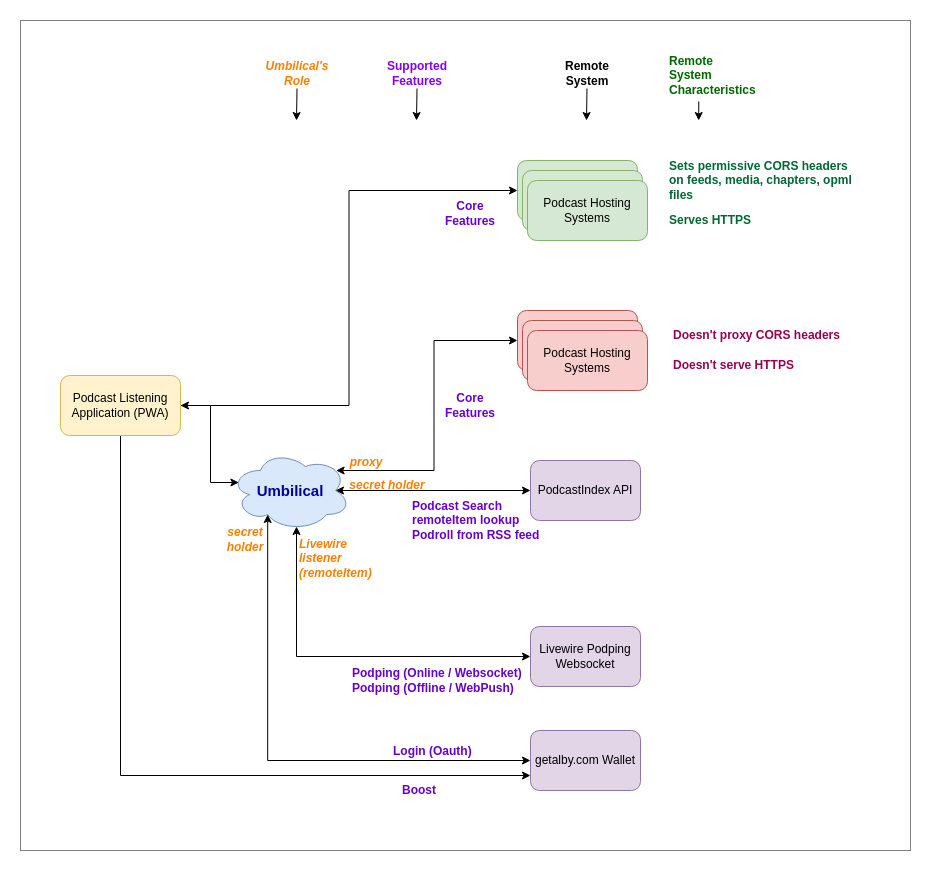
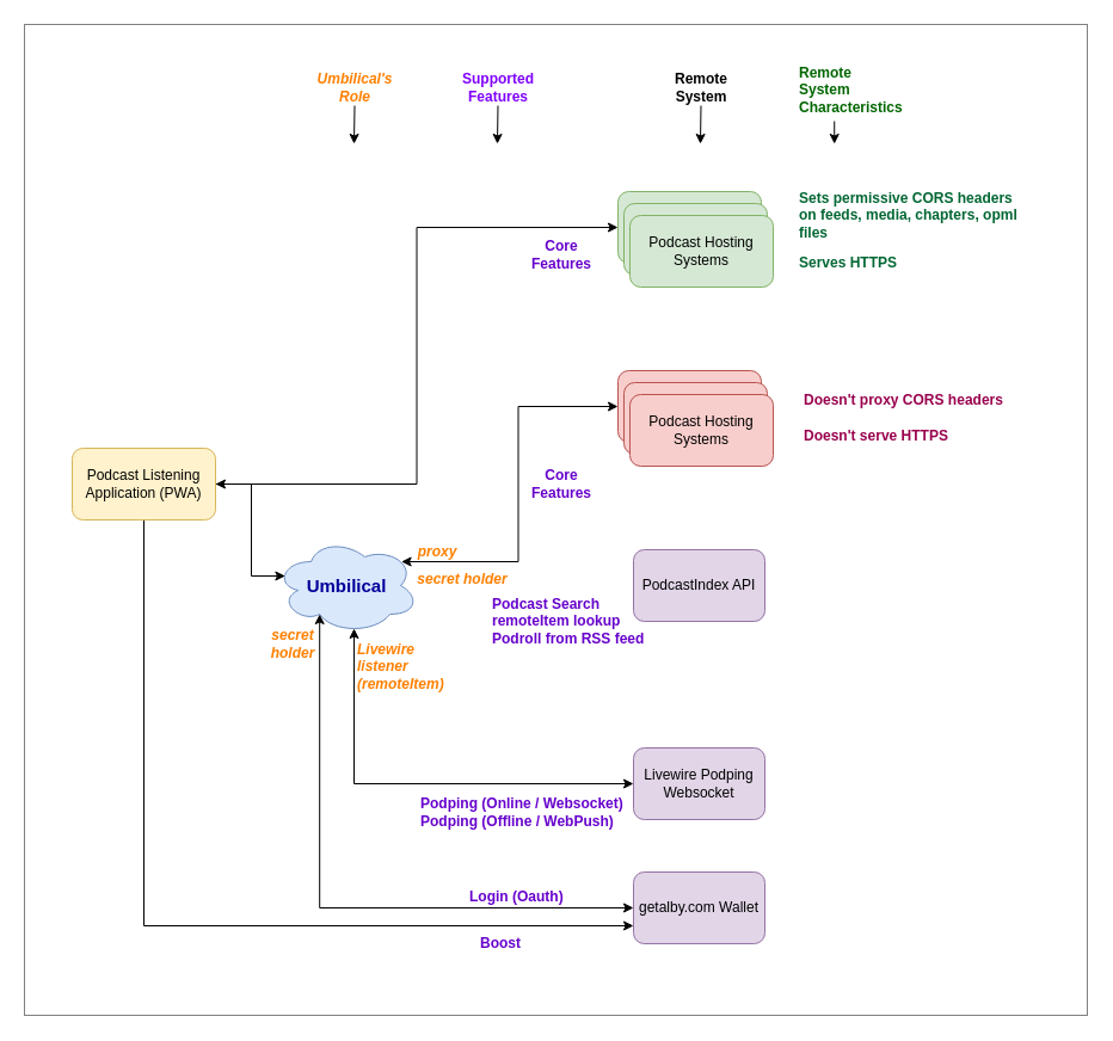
- <mxCell id="20" style="edgeStyle=orthogonalEdgeStyle;rounded=0;orthogonalLoop=1;jettySize=auto;html=1;exitX=0.875;exitY=0.5;exitDx=0;exitDy=0;exitPerimeter=0;entryX=0;entryY=0.5;entryDx=0;entryDy=0;startArrow=classic;startFill=1;" parent="1" source="23" target="6" edge="1"><mxGeometry relative="1" as="geometry" /></mxCell>
